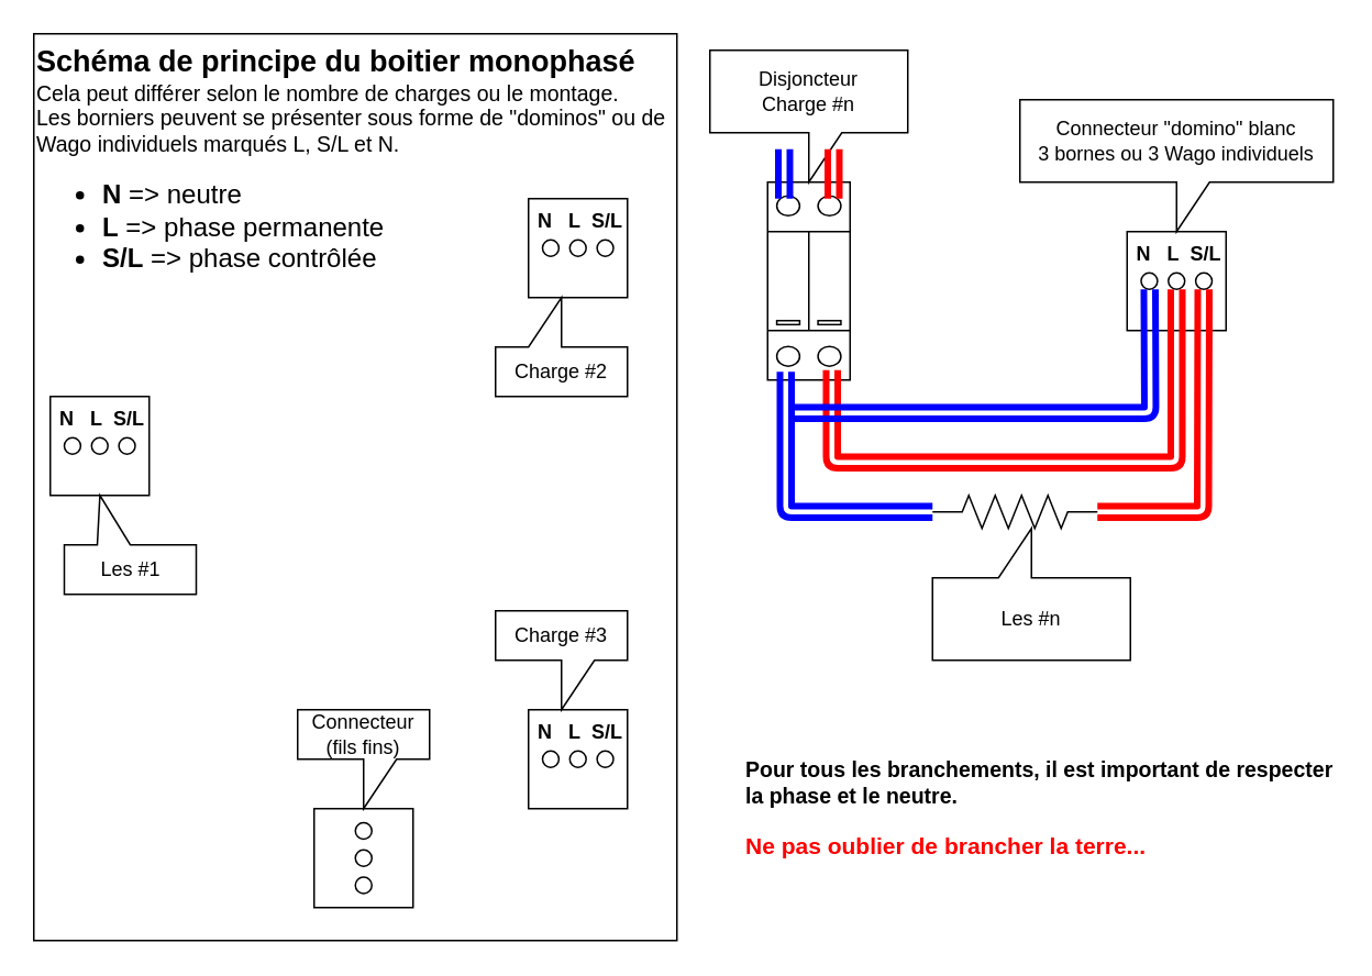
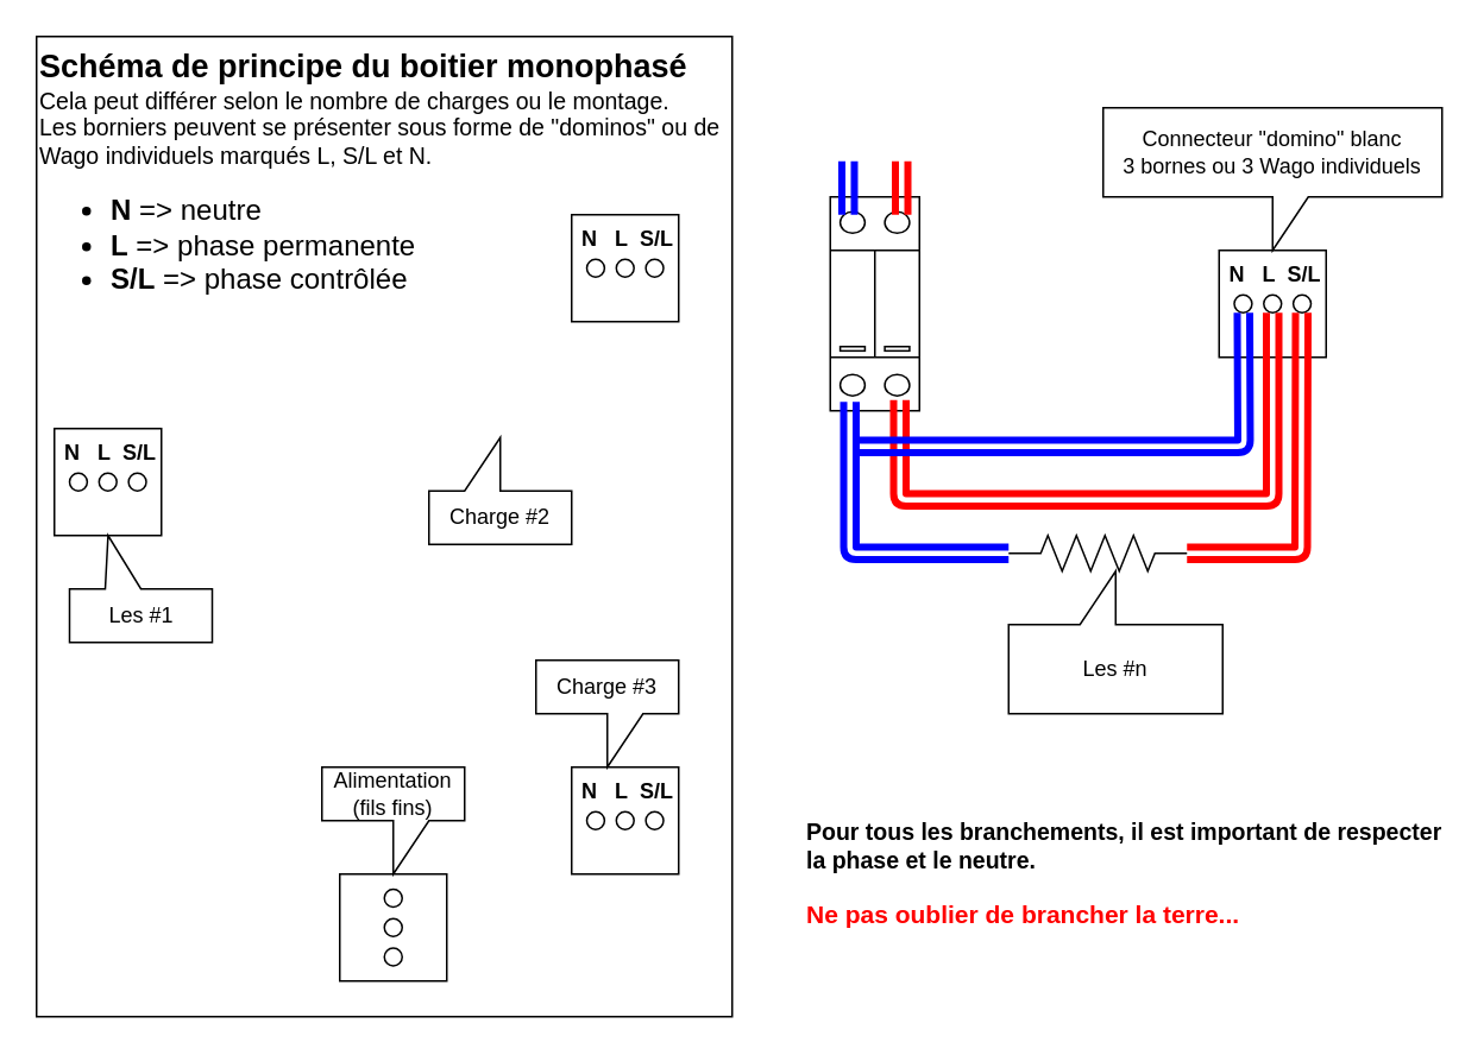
- <mxCell id="8" value="Disjoncteur&lt;br&gt;Charge #n" style="shape=callout;whiteSpace=wrap;html=1;perimeter=calloutPerimeter;" parent="3" vertex="1"><mxGeometry width="120" height="80" as="geometry" /></mxCell>
- <mxCell id="24" value="Charge #2" style="shape=callout;whiteSpace=wrap;html=1;perimeter=calloutPerimeter;direction=west;" parent="1" vertex="1"><mxGeometry x="300" y="180" width="80" height="60" as="geometry" /></mxCell>
+ <mxCell id="24" value="Charge #2" style="shape=callout;whiteSpace=wrap;html=1;perimeter=calloutPerimeter;direction=west;" parent="1" vertex="1"><mxGeometry x="240" y="245" width="80" height="60" as="geometry" /></mxCell>
- <mxCell id="28" value="Connecteur&lt;br&gt;(fils fins)" style="shape=callout;whiteSpace=wrap;html=1;perimeter=calloutPerimeter;direction=east;" parent="1" vertex="1"><mxGeometry x="180" y="430" width="80" height="60" as="geometry" /></mxCell>
+ <mxCell id="28" value="Alimentation&lt;br&gt;(fils fins)" style="shape=callout;whiteSpace=wrap;html=1;perimeter=calloutPerimeter;direction=east;" parent="1" vertex="1"><mxGeometry x="180" y="430" width="80" height="60" as="geometry" /></mxCell>
